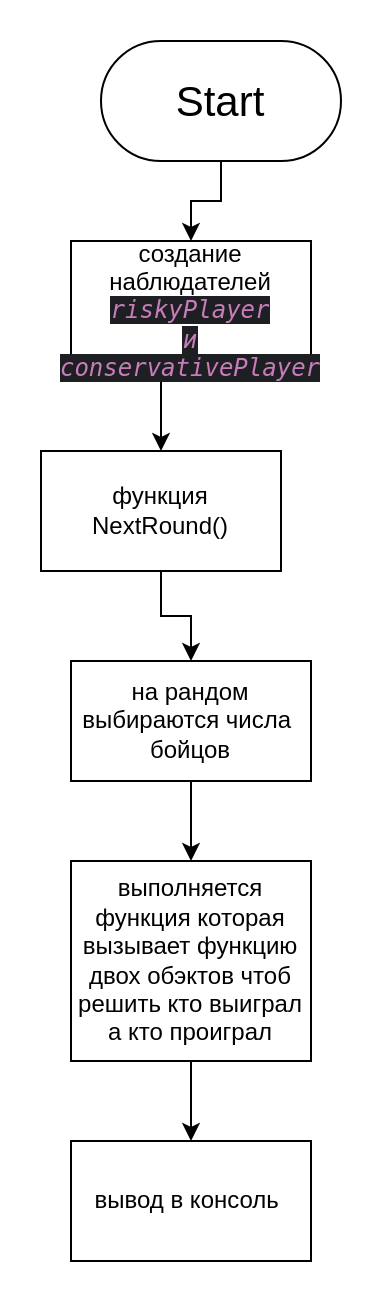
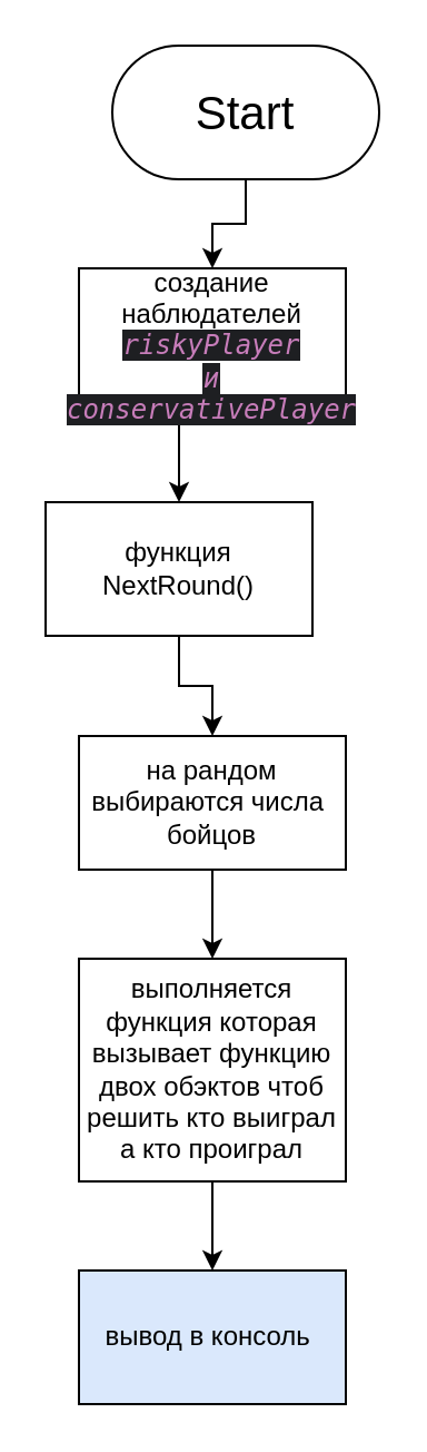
- <mxCell id="12" value="вывод в консоль&amp;nbsp;" style="whiteSpace=wrap;html=1;" vertex="1" parent="1"><mxGeometry x="35" y="570" width="120" height="60" as="geometry" /></mxCell>
+ <mxCell id="12" value="вывод в консоль&amp;nbsp;" style="whiteSpace=wrap;html=1;fillColor=#dae8fc;" vertex="1" parent="1"><mxGeometry x="35" y="570" width="120" height="60" as="geometry" /></mxCell>
